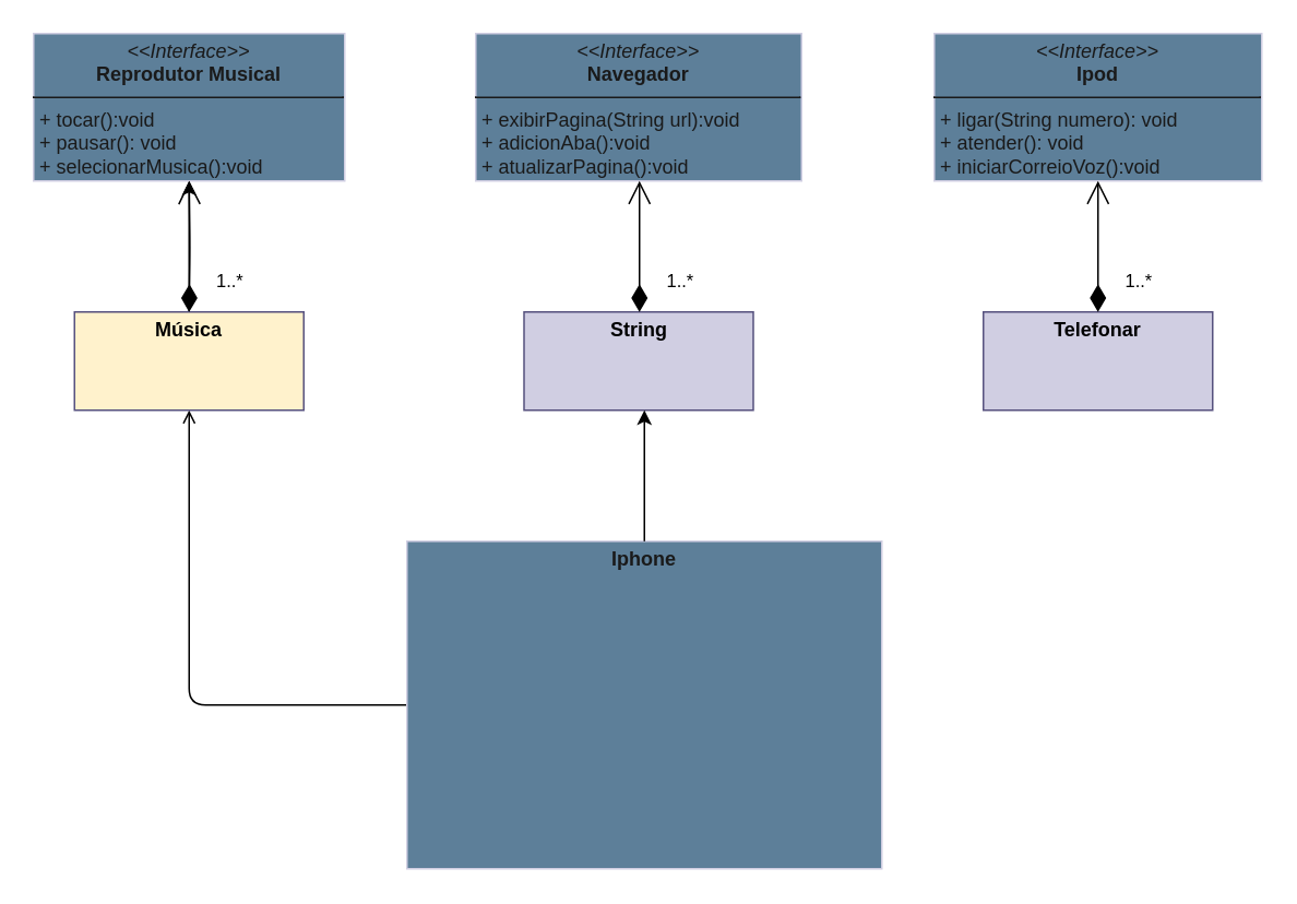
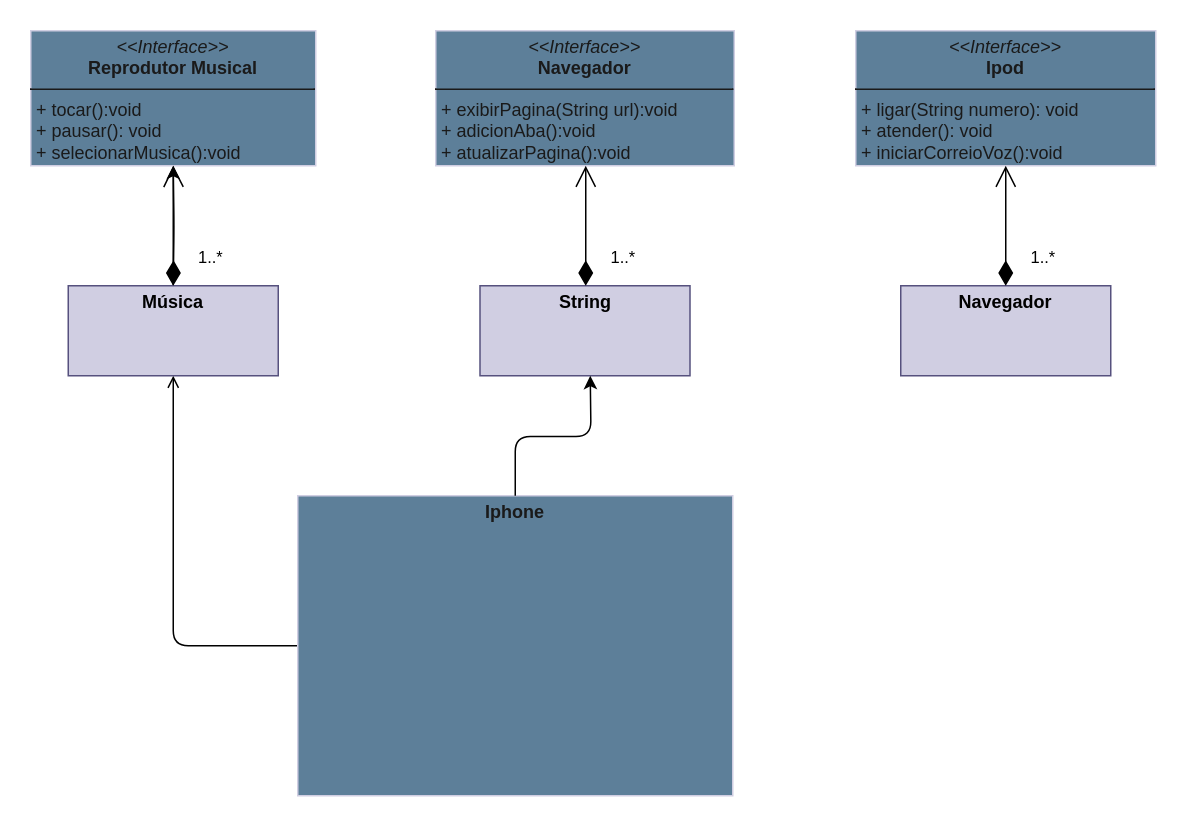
- <mxCell id="10" value="&lt;p style=&quot;margin:0px;margin-top:4px;text-align:center;&quot;&gt;&lt;b&gt;Telefonar&lt;/b&gt;&lt;/p&gt;" style="verticalAlign=top;align=left;overflow=fill;html=1;whiteSpace=wrap;fillColor=#d0cee2;strokeColor=#56517e;" vertex="1" parent="1"><mxGeometry x="600" y="190" width="140" height="60" as="geometry" /></mxCell>
+ <mxCell id="10" value="&lt;p style=&quot;margin:0px;margin-top:4px;text-align:center;&quot;&gt;&lt;b&gt;Navegador&lt;/b&gt;&lt;/p&gt;" style="verticalAlign=top;align=left;overflow=fill;html=1;whiteSpace=wrap;fillColor=#d0cee2;strokeColor=#56517e;" vertex="1" parent="1"><mxGeometry x="600" y="190" width="140" height="60" as="geometry" /></mxCell>
- <mxCell id="8" value="&lt;p style=&quot;margin:0px;margin-top:4px;text-align:center;&quot;&gt;&lt;b&gt;Música&lt;/b&gt;&lt;/p&gt;" style="verticalAlign=top;align=left;overflow=fill;html=1;whiteSpace=wrap;fillColor=#fff2cc;strokeColor=#56517e;" vertex="1" parent="1"><mxGeometry x="45" y="190" width="140" height="60" as="geometry" /></mxCell>
+ <mxCell id="8" value="&lt;p style=&quot;margin:0px;margin-top:4px;text-align:center;&quot;&gt;&lt;b&gt;Música&lt;/b&gt;&lt;/p&gt;" style="verticalAlign=top;align=left;overflow=fill;html=1;whiteSpace=wrap;fillColor=#d0cee2;strokeColor=#56517e;" vertex="1" parent="1"><mxGeometry x="45" y="190" width="140" height="60" as="geometry" /></mxCell>
- <mxCell id="6" value="&lt;p style=&quot;margin:0px;margin-top:4px;text-align:center;&quot;&gt;&lt;b&gt;Iphone&lt;/b&gt;&lt;/p&gt;" style="verticalAlign=top;align=left;overflow=fill;html=1;whiteSpace=wrap;labelBackgroundColor=none;fillColor=#5D7F99;strokeColor=#D0CEE2;fontColor=#1A1A1A;rounded=0;" vertex="1" parent="1"><mxGeometry x="248" y="330" width="290" height="200" as="geometry" /></mxCell>
+ <mxCell id="6" value="&lt;p style=&quot;margin:0px;margin-top:4px;text-align:center;&quot;&gt;&lt;b&gt;Iphone&lt;/b&gt;&lt;/p&gt;" style="verticalAlign=top;align=left;overflow=fill;html=1;whiteSpace=wrap;labelBackgroundColor=none;fillColor=#5D7F99;strokeColor=#D0CEE2;fontColor=#1A1A1A;rounded=0;" vertex="1" parent="1"><mxGeometry x="198" y="330" width="290" height="200" as="geometry" /></mxCell>
